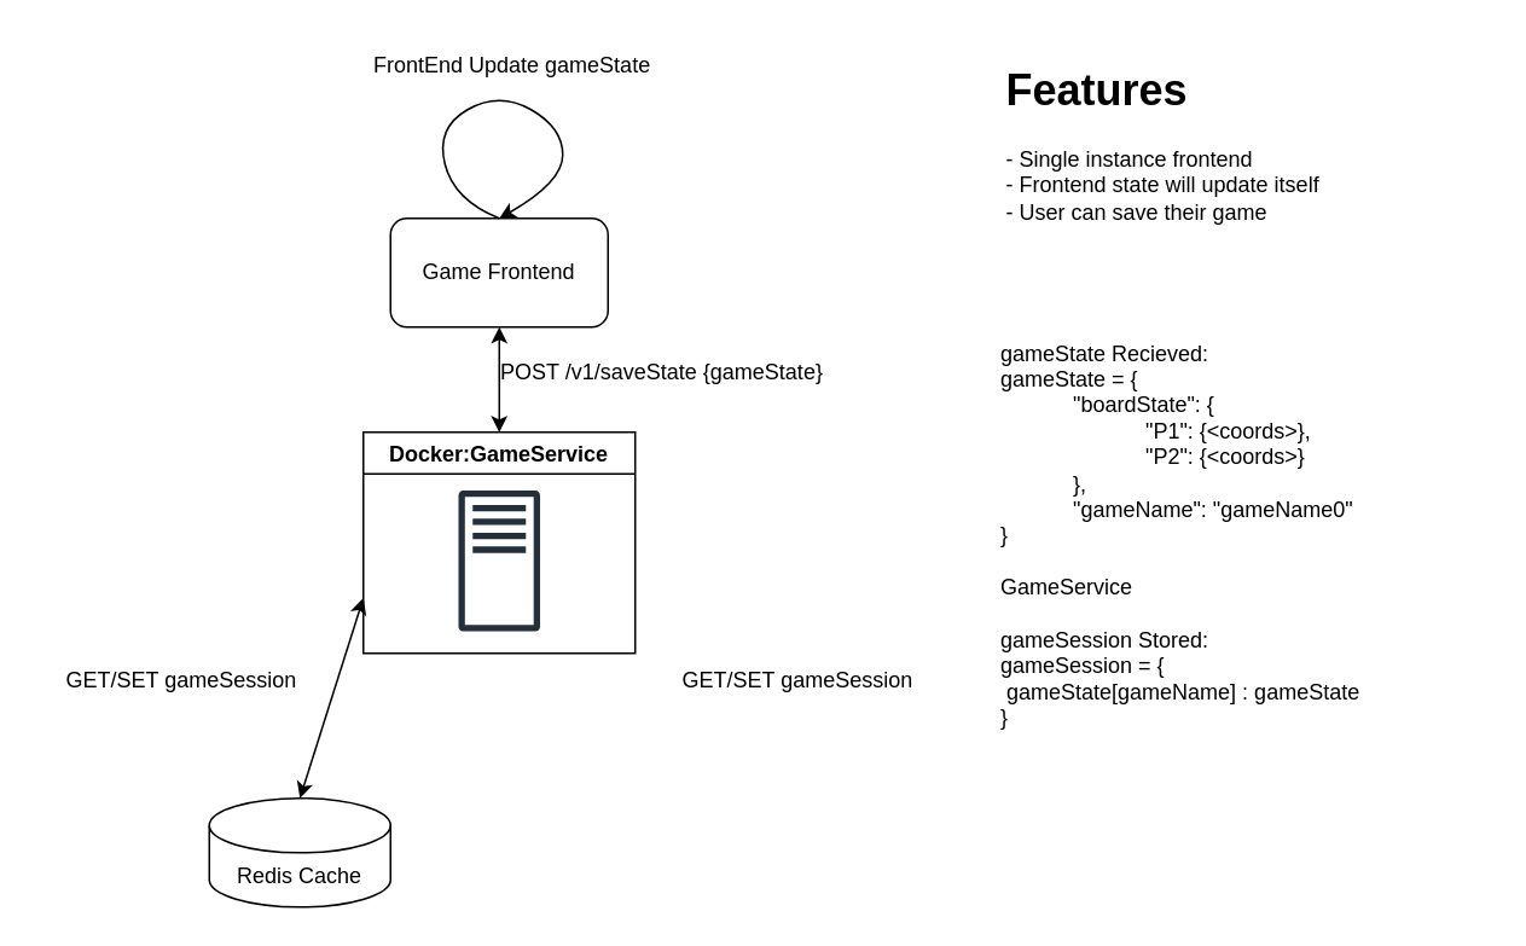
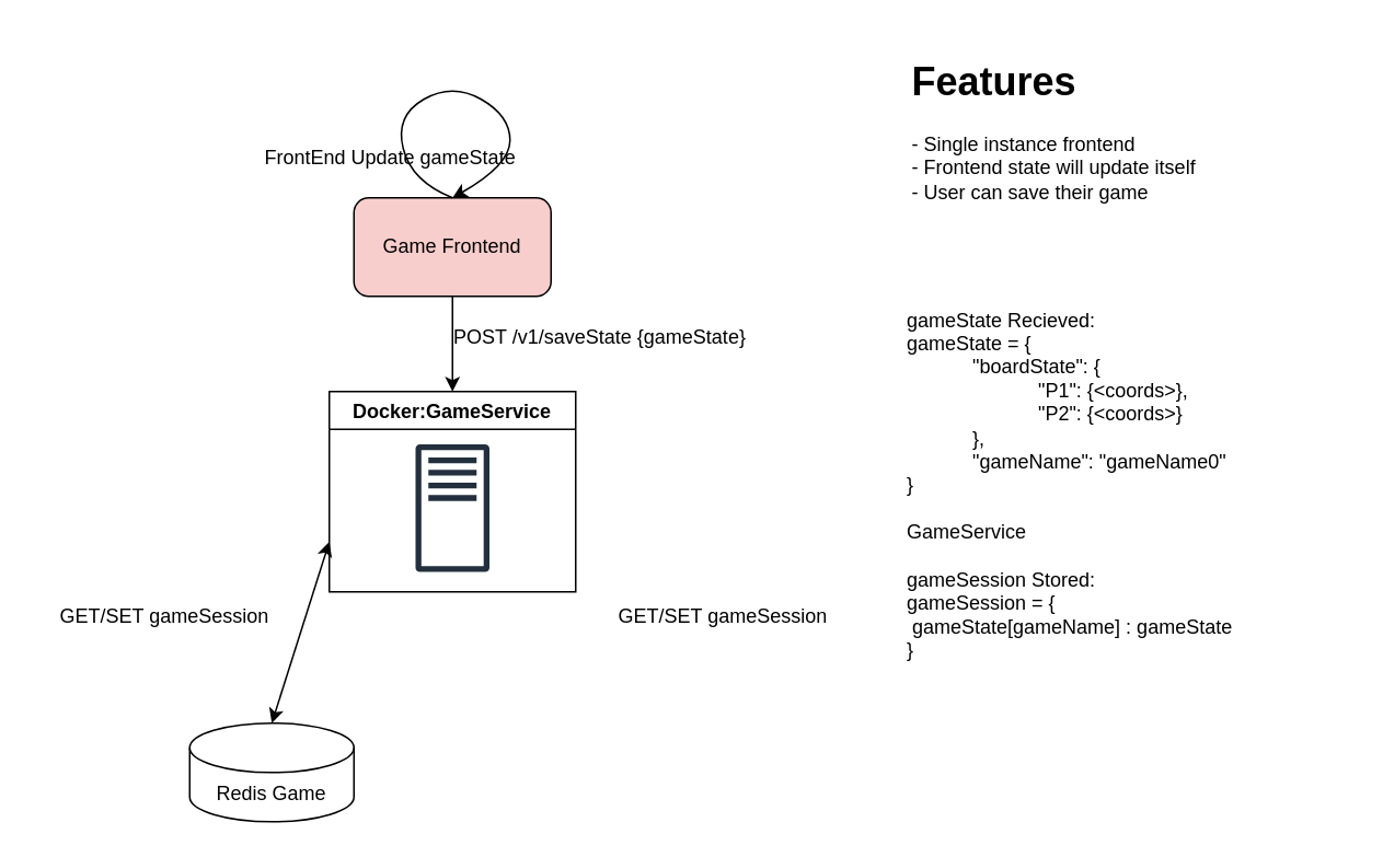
- <mxCell id="9" value="FrontEnd Update gameState" style="text;strokeColor=none;fillColor=none;align=left;verticalAlign=middle;spacingLeft=4;spacingRight=4;overflow=hidden;points=[[0,0.5],[1,0.5]];portConstraint=eastwest;rotatable=0;" vertex="1" parent="1"><mxGeometry x="200" y="20" width="180" height="30" as="geometry" /></mxCell>
+ <mxCell id="9" value="FrontEnd Update gameState" style="text;strokeColor=none;fillColor=none;align=left;verticalAlign=middle;spacingLeft=4;spacingRight=4;overflow=hidden;points=[[0,0.5],[1,0.5]];portConstraint=eastwest;rotatable=0;" vertex="1" parent="1"><mxGeometry x="155" y="80" width="180" height="30" as="geometry" /></mxCell>
- <mxCell id="3" value="Game Frontend" style="rounded=1;whiteSpace=wrap;html=1;" parent="1" vertex="1"><mxGeometry x="215" y="120" width="120" height="60" as="geometry" /></mxCell>
+ <mxCell id="3" value="Game Frontend" style="rounded=1;whiteSpace=wrap;html=1;fillColor=#f8cecc;" parent="1" vertex="1"><mxGeometry x="215" y="120" width="120" height="60" as="geometry" /></mxCell>
- <mxCell id="5" value="" style="endArrow=classic;startArrow=classic;html=1;rounded=0;entryX=0.5;entryY=1;entryDx=0;entryDy=0;exitX=0.5;exitY=0;exitDx=0;exitDy=0;" parent="1" source="10" target="3" edge="1"><mxGeometry width="50" height="50" relative="1" as="geometry"><mxPoint x="230" y="250" as="sourcePoint" /><mxPoint x="280" y="200" as="targetPoint" /></mxGeometry></mxCell>
+ <mxCell id="5" value="" style="endArrow=none;startArrow=classic;html=1;rounded=0;entryX=0.5;entryY=1;entryDx=0;entryDy=0;exitX=0.5;exitY=0;exitDx=0;exitDy=0;" parent="1" source="10" target="3" edge="1"><mxGeometry width="50" height="50" relative="1" as="geometry"><mxPoint x="230" y="250" as="sourcePoint" /><mxPoint x="280" y="200" as="targetPoint" /></mxGeometry></mxCell>
- <mxCell id="6" value="Redis Cache&lt;br&gt;" style="shape=cylinder3;whiteSpace=wrap;html=1;boundedLbl=1;backgroundOutline=1;size=15;" parent="1" vertex="1"><mxGeometry x="115" y="440" width="100" height="60" as="geometry" /></mxCell>
+ <mxCell id="6" value="Redis Game&lt;br&gt;" style="shape=cylinder3;whiteSpace=wrap;html=1;boundedLbl=1;backgroundOutline=1;size=15;" parent="1" vertex="1"><mxGeometry x="115" y="440" width="100" height="60" as="geometry" /></mxCell>
